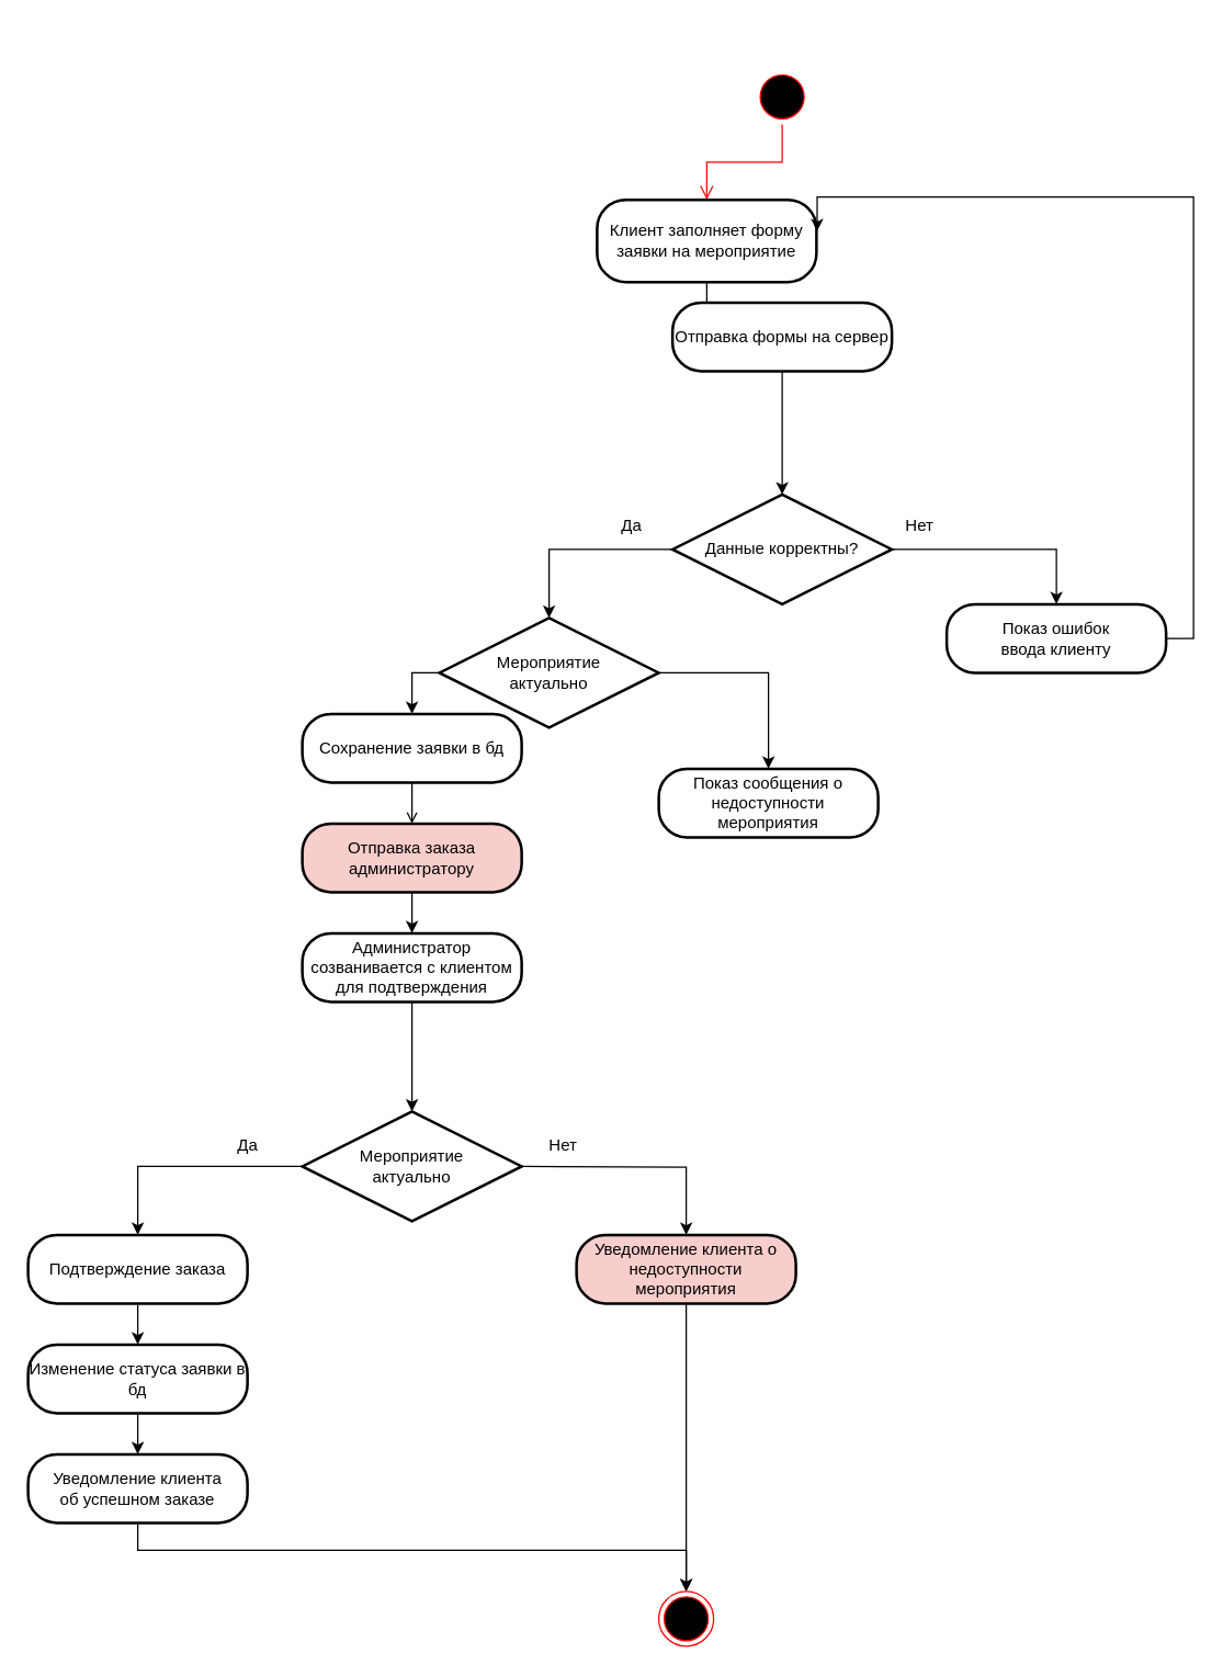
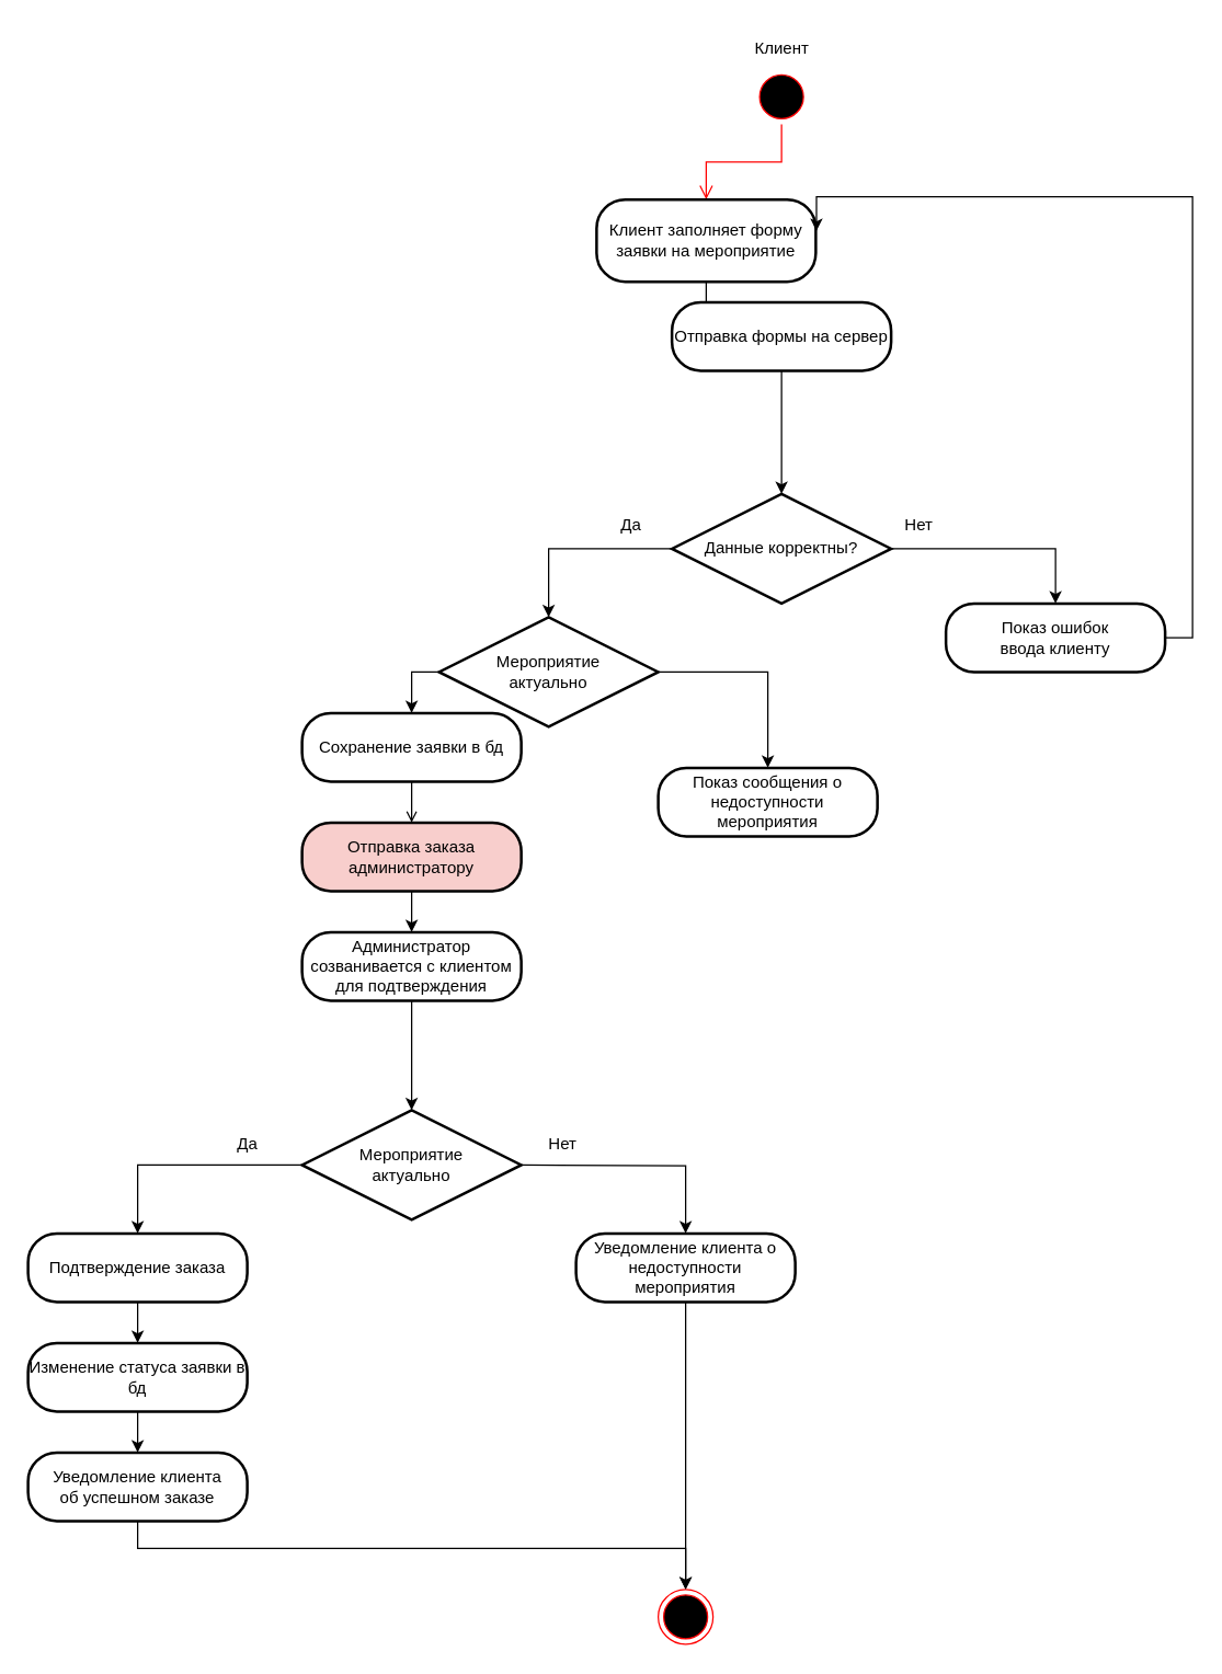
+ <mxCell id="4" value="Клиент" style="text;html=1;align=center;verticalAlign=middle;resizable=0;points=[];autosize=1;strokeColor=none;fillColor=none;" parent="1" vertex="1"><mxGeometry x="540" y="20" width="60" height="30" as="geometry" /></mxCell>
- <mxCell id="24" value="Уведомление клиента о недоступности мероприятия" style="rounded=1;whiteSpace=wrap;html=1;absoluteArcSize=1;arcSize=42;strokeWidth=2;fillColor=#f8cecc;" parent="1" vertex="1"><mxGeometry x="420" y="900" width="160" height="50" as="geometry" /></mxCell>
+ <mxCell id="24" value="Уведомление клиента о недоступности мероприятия" style="rounded=1;whiteSpace=wrap;html=1;absoluteArcSize=1;arcSize=42;strokeWidth=2;" parent="1" vertex="1"><mxGeometry x="420" y="900" width="160" height="50" as="geometry" /></mxCell>
